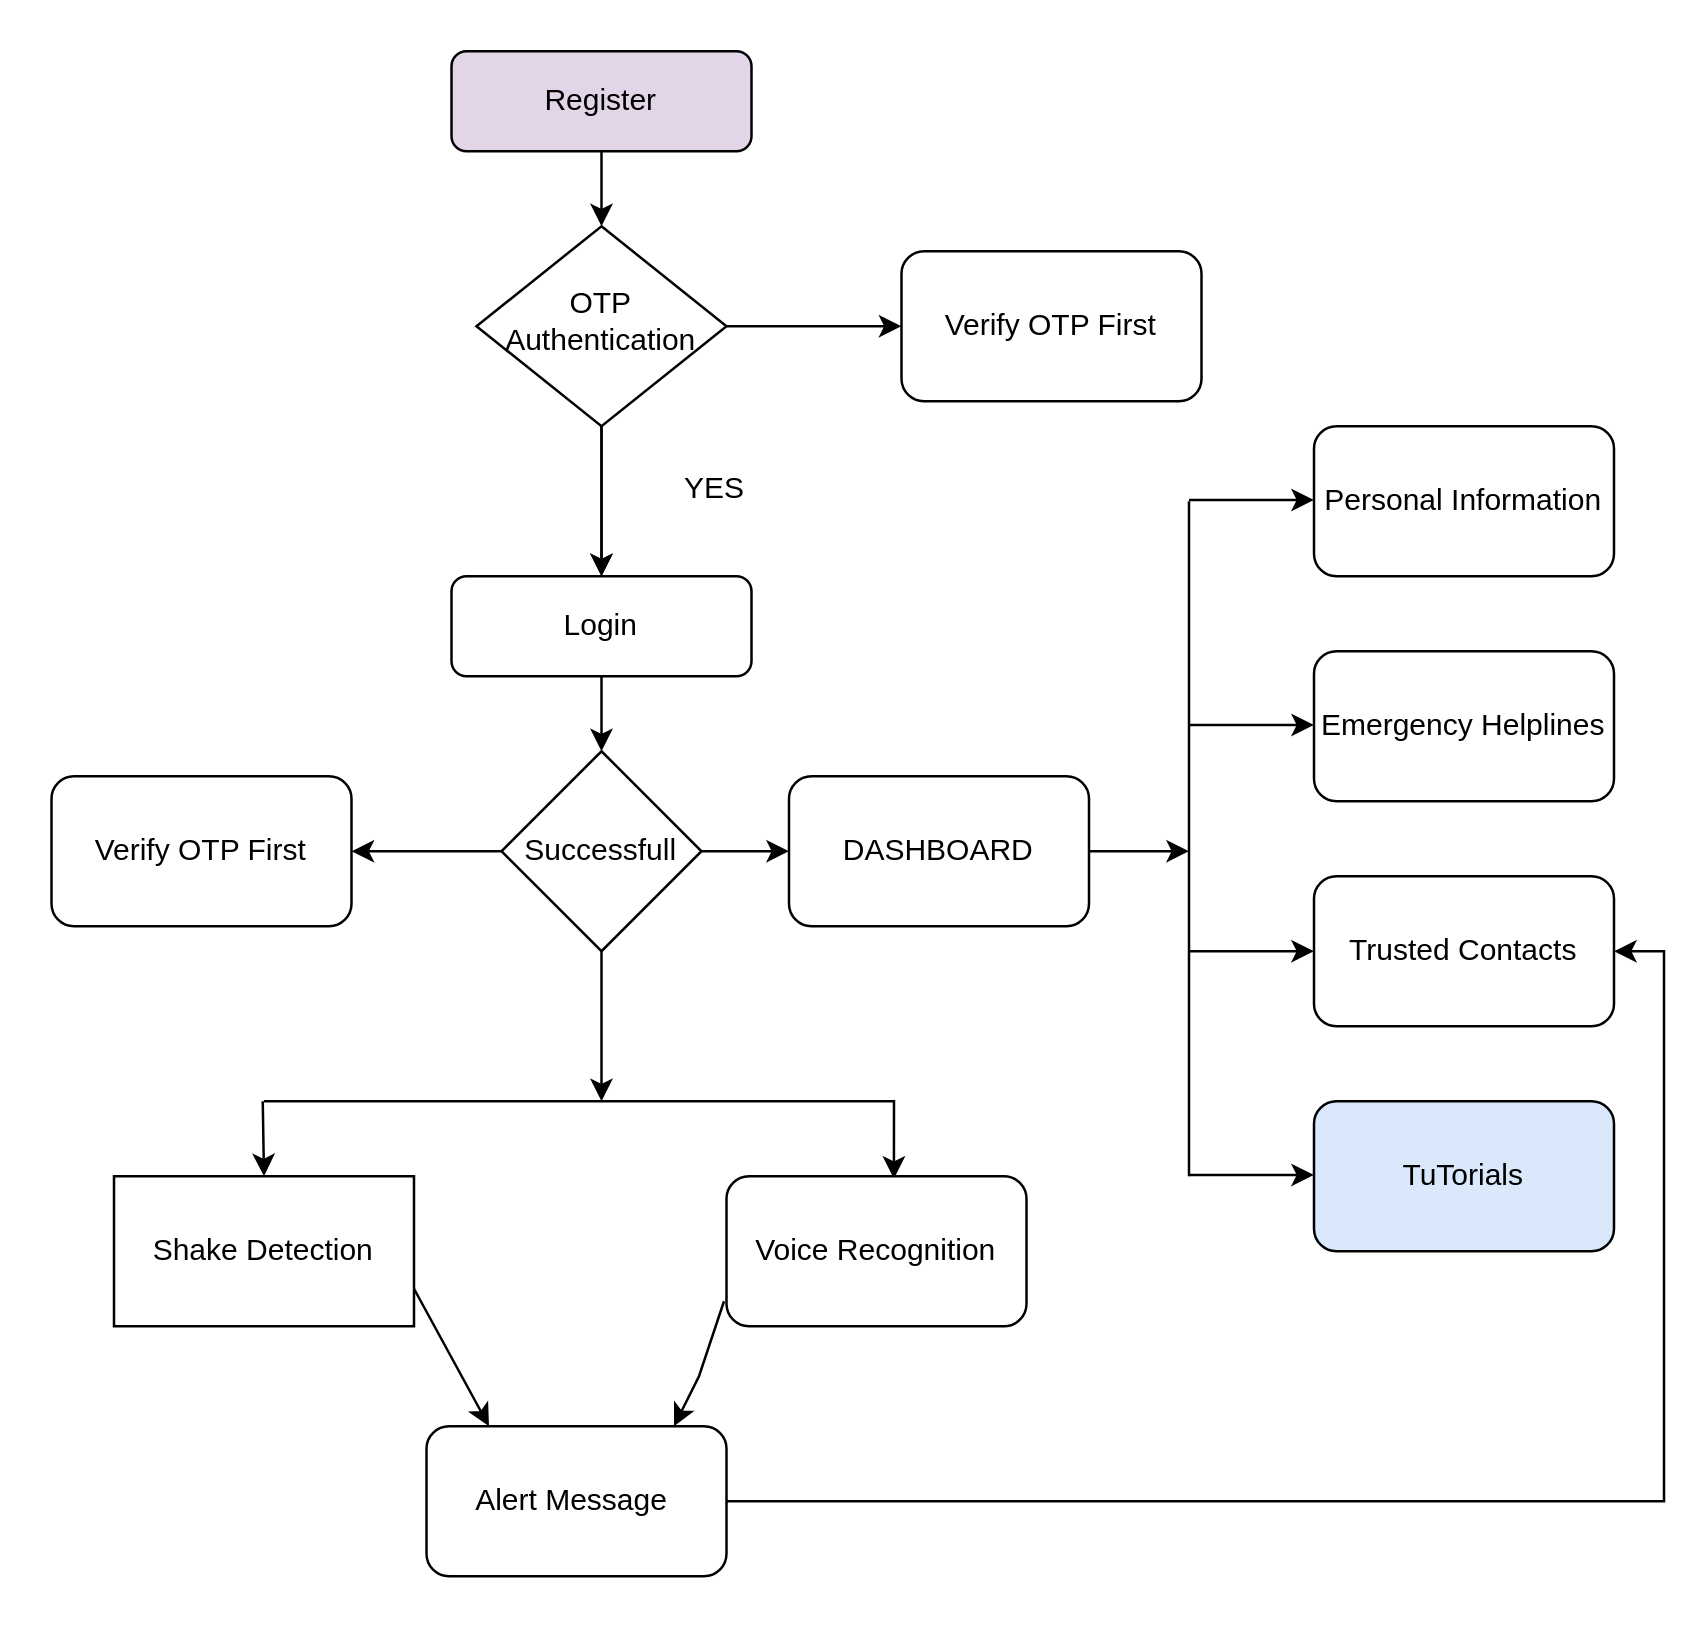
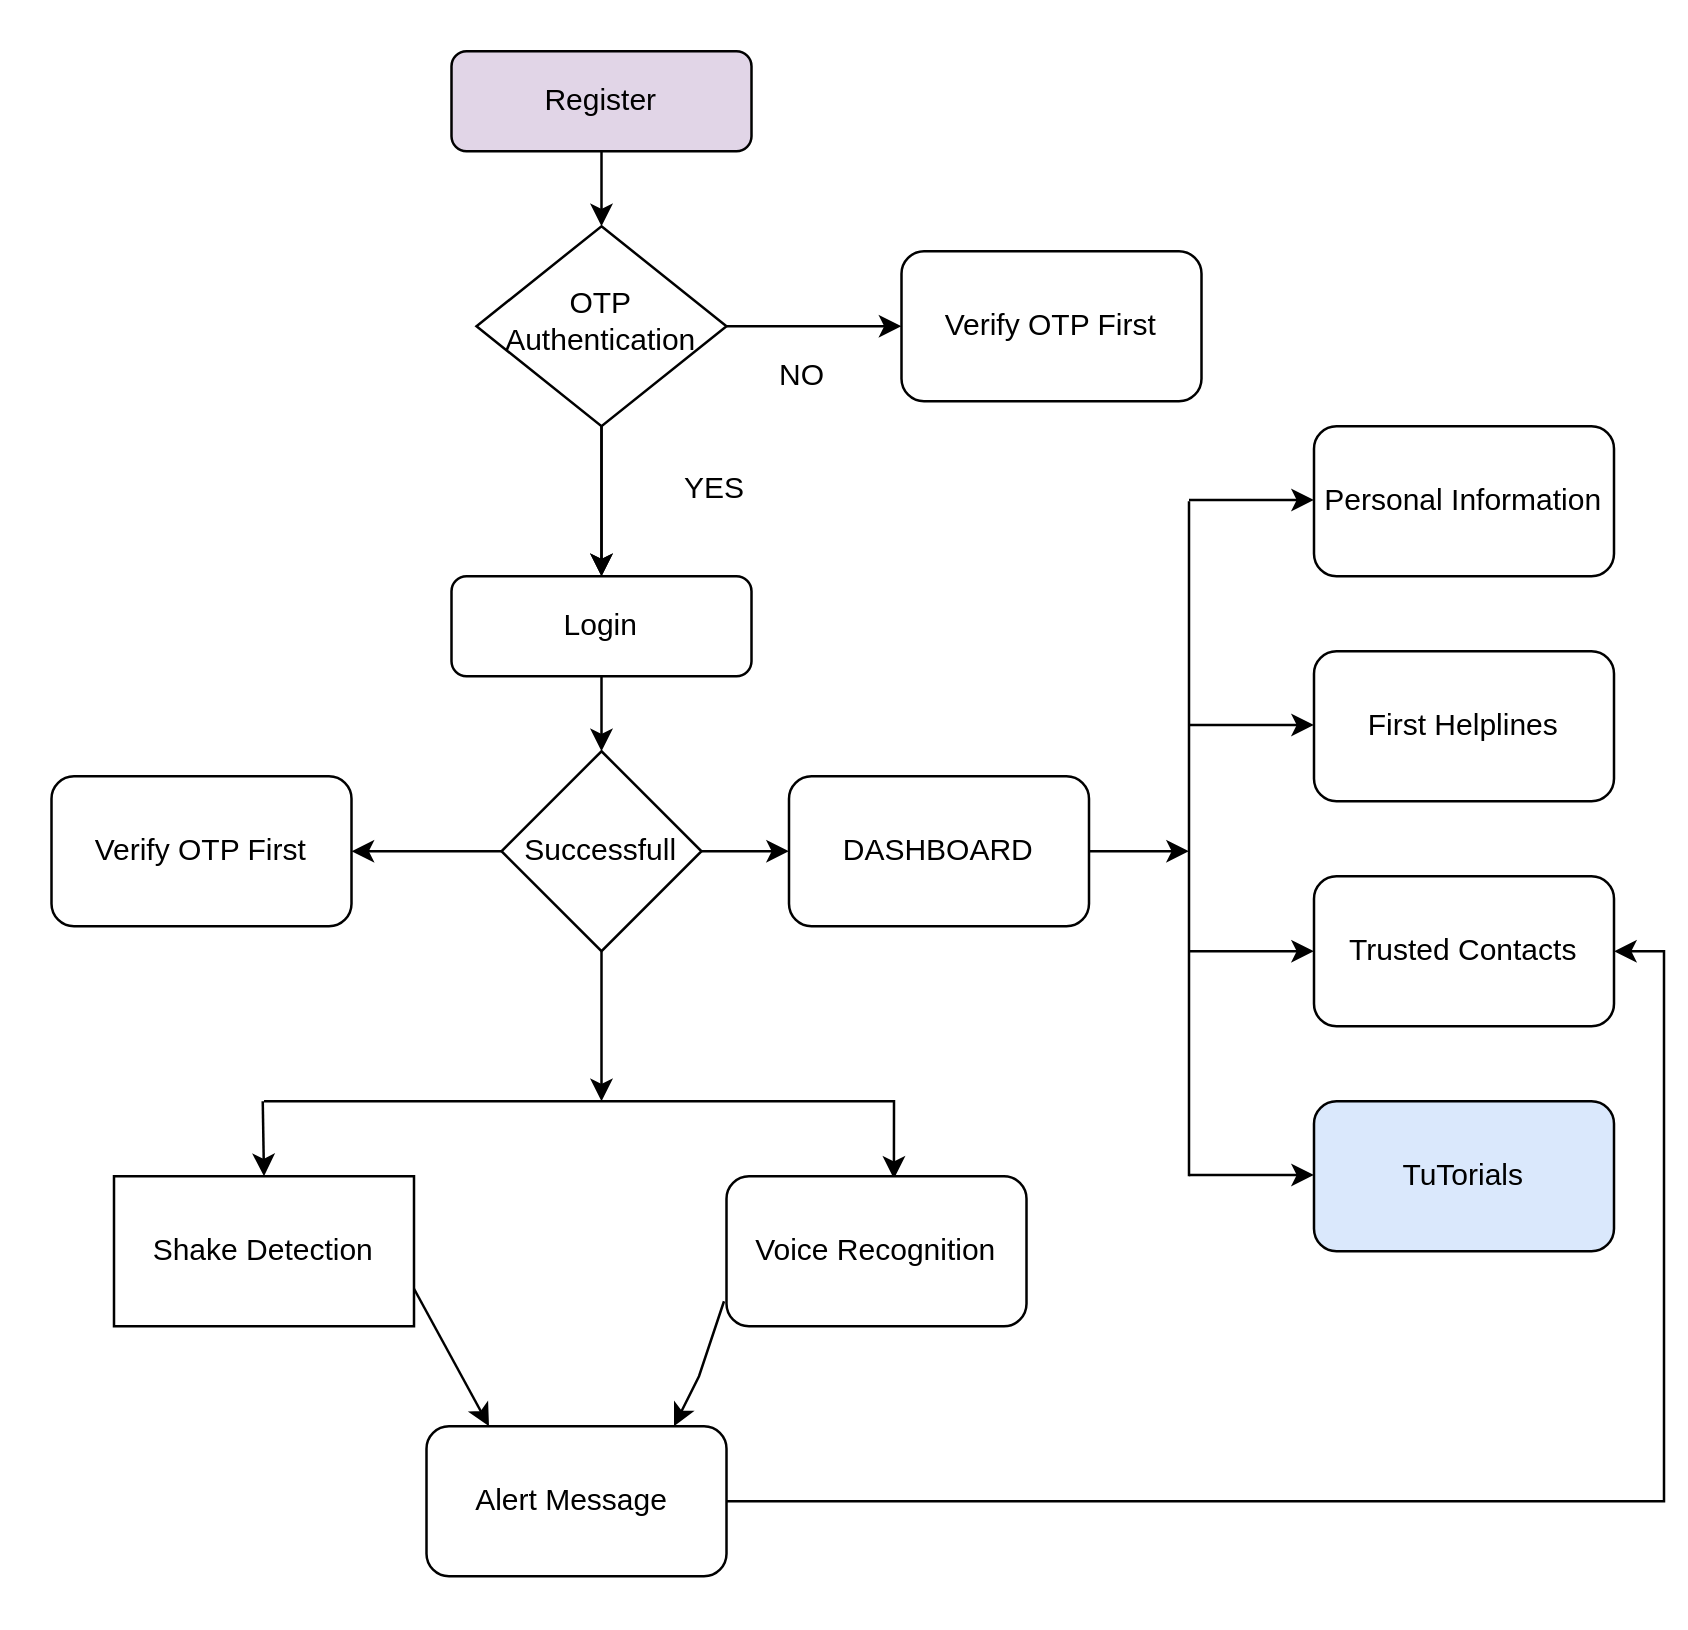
+ <mxCell id="11" value="NO" style="text;html=1;align=center;verticalAlign=middle;resizable=0;points=[];autosize=1;strokeColor=none;fillColor=none;" vertex="1" parent="1"><mxGeometry x="300" y="135" width="40" height="30" as="geometry" /></mxCell>
- <mxCell id="14" value="Emergency Helplines" style="rounded=1;whiteSpace=wrap;html=1;" vertex="1" parent="1"><mxGeometry x="525" y="260" width="120" height="60" as="geometry" /></mxCell>
+ <mxCell id="14" value="First Helplines" style="rounded=1;whiteSpace=wrap;html=1;" vertex="1" parent="1"><mxGeometry x="525" y="260" width="120" height="60" as="geometry" /></mxCell>
